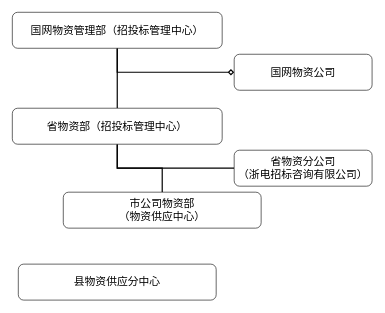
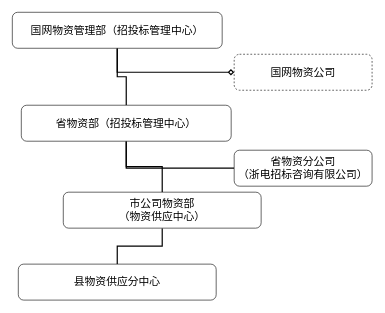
- <mxCell id="8" value="国网物资公司" style="whiteSpace=wrap;html=1;fontSize=18;fontFamily=MiSans;rounded=1;" vertex="1" parent="1"><mxGeometry x="390" y="90" width="230" height="60" as="geometry" /></mxCell>
+ <mxCell id="8" value="国网物资公司" style="whiteSpace=wrap;html=1;fontSize=18;fontFamily=MiSans;rounded=1;dashed=1;" vertex="1" parent="1"><mxGeometry x="390" y="90" width="230" height="60" as="geometry" /></mxCell>
- <mxCell id="7" value="省物资部（招投标管理中心）" style="whiteSpace=wrap;html=1;fontSize=18;fontFamily=MiSans;rounded=1;" vertex="1" parent="1"><mxGeometry x="20" y="180" width="350" height="60" as="geometry" /></mxCell>
+ <mxCell id="7" value="省物资部（招投标管理中心）" style="whiteSpace=wrap;html=1;fontSize=18;fontFamily=MiSans;rounded=1;" vertex="1" parent="1"><mxGeometry x="35" y="175" width="350" height="60" as="geometry" /></mxCell>
+ <mxCell id="9" style="edgeStyle=orthogonalEdgeStyle;rounded=0;orthogonalLoop=1;jettySize=auto;html=1;entryX=0.5;entryY=0;entryDx=0;entryDy=0;fontSize=18;startArrow=none;startFill=0;endArrow=none;endFill=0;strokeWidth=2;" edge="1" parent="1" source="10" target="12"><mxGeometry relative="1" as="geometry" /></mxCell>
